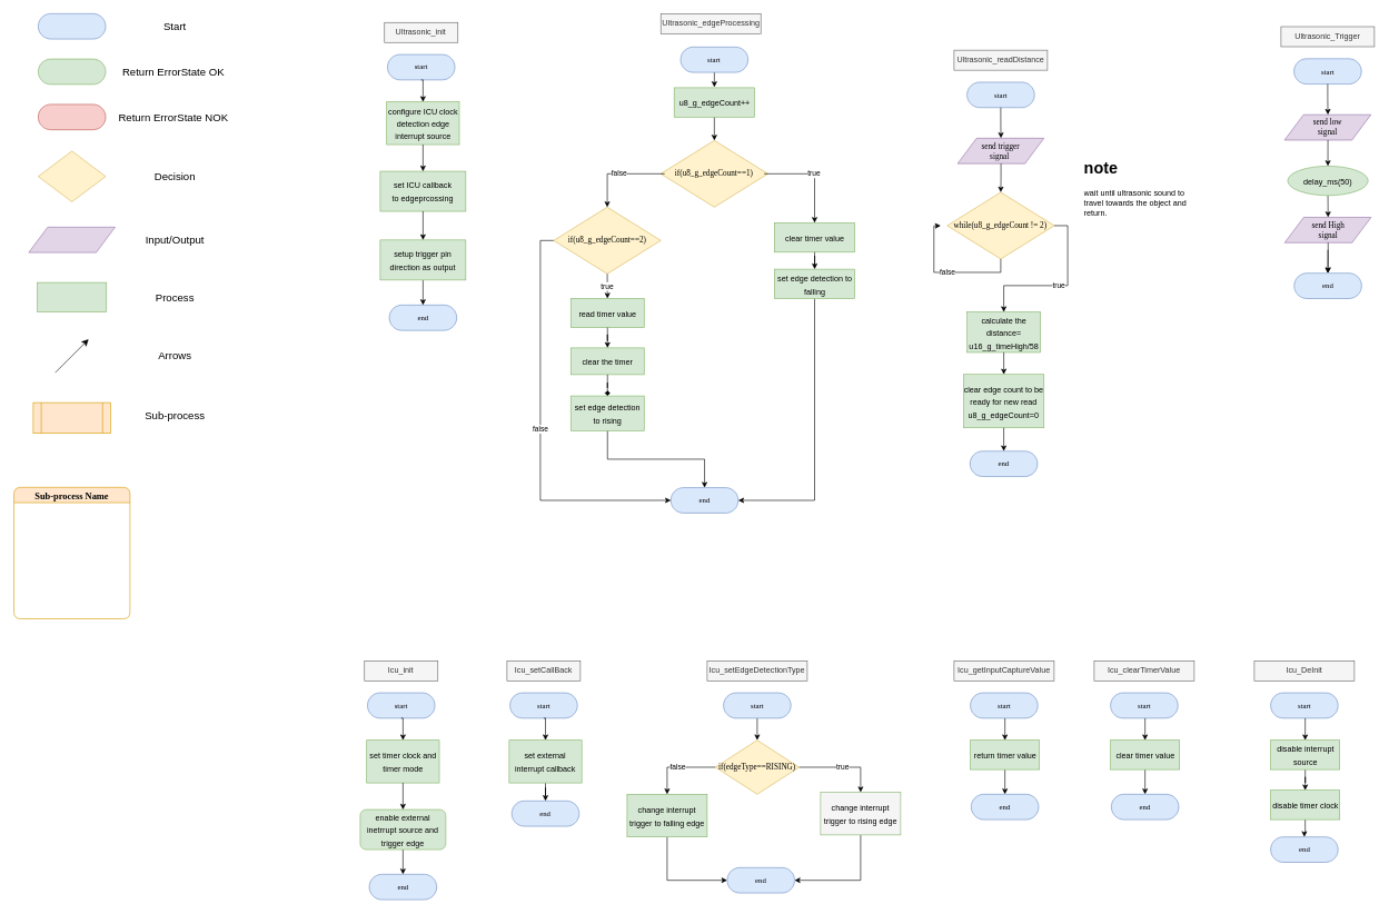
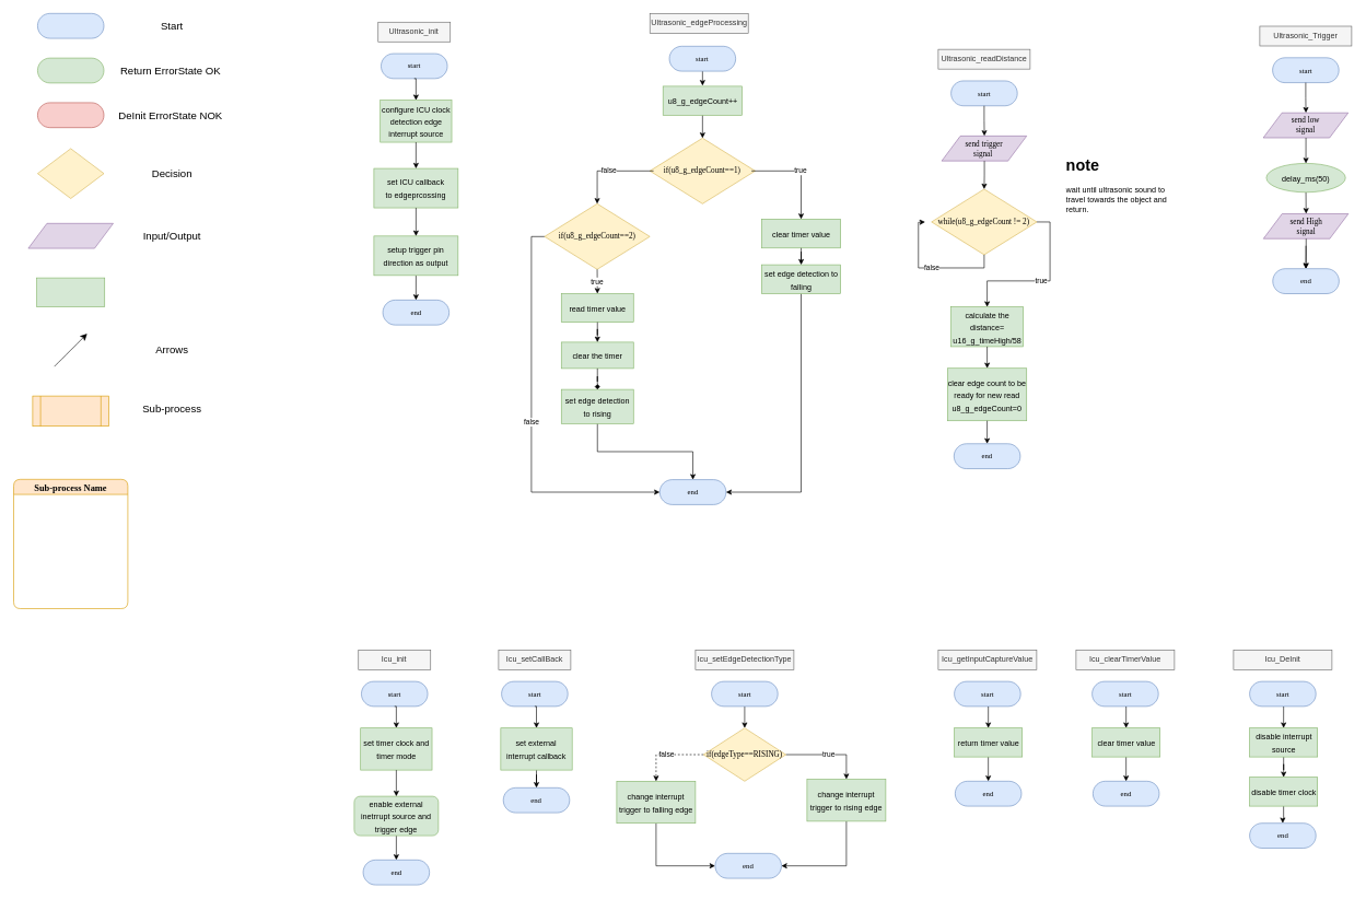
- <mxCell id="9" value="Return ErrorState NOK&amp;nbsp;" style="text;html=1;align=center;verticalAlign=middle;resizable=0;points=[];autosize=1;strokeColor=none;fillColor=none;fontSize=16;" vertex="1" parent="1"><mxGeometry x="167" y="159.5" width="187" height="31" as="geometry" /></mxCell>
+ <mxCell id="9" value="DeInit ErrorState NOK&amp;nbsp;" style="text;html=1;align=center;verticalAlign=middle;resizable=0;points=[];autosize=1;strokeColor=none;fillColor=none;fontSize=16;" vertex="1" parent="1"><mxGeometry x="167" y="159.5" width="187" height="31" as="geometry" /></mxCell>
- <mxCell id="15" value="Process" style="text;html=1;align=center;verticalAlign=middle;resizable=0;points=[];autosize=1;strokeColor=none;fillColor=none;fontSize=16;" vertex="1" parent="1"><mxGeometry x="223" y="429.5" width="76" height="31" as="geometry" /></mxCell>
- <mxCell id="105" value="false" style="edgeStyle=orthogonalEdgeStyle;rounded=0;orthogonalLoop=1;jettySize=auto;html=1;exitX=0;exitY=0.5;exitDx=0;exitDy=0;exitPerimeter=0;entryX=0.5;entryY=0;entryDx=0;entryDy=0;" edge="1" parent="1" source="106" target="111"><mxGeometry relative="1" as="geometry" /></mxCell>
+ <mxCell id="105" value="false" style="edgeStyle=orthogonalEdgeStyle;rounded=0;orthogonalLoop=1;jettySize=auto;html=1;exitX=0;exitY=0.5;exitDx=0;exitDy=0;exitPerimeter=0;entryX=0.5;entryY=0;entryDx=0;entryDy=0;dashed=1;" edge="1" parent="1" source="106" target="111"><mxGeometry relative="1" as="geometry" /></mxCell>
- <mxCell id="109" value="&lt;font style=&quot;font-size: 12px;&quot;&gt;change interrupt trigger to rising edge&lt;br&gt;&lt;/font&gt;" style="rounded=0;whiteSpace=wrap;html=1;fontSize=16;fillColor=#f5f5f5;strokeColor=#82b366;" vertex="1" parent="1"><mxGeometry x="1229" y="1187" width="120" height="64" as="geometry" /></mxCell>
+ <mxCell id="109" value="&lt;font style=&quot;font-size: 12px;&quot;&gt;change interrupt trigger to rising edge&lt;br&gt;&lt;/font&gt;" style="rounded=0;whiteSpace=wrap;html=1;fontSize=16;fillColor=#d5e8d4;strokeColor=#82b366;" vertex="1" parent="1"><mxGeometry x="1229" y="1187" width="120" height="64" as="geometry" /></mxCell>
